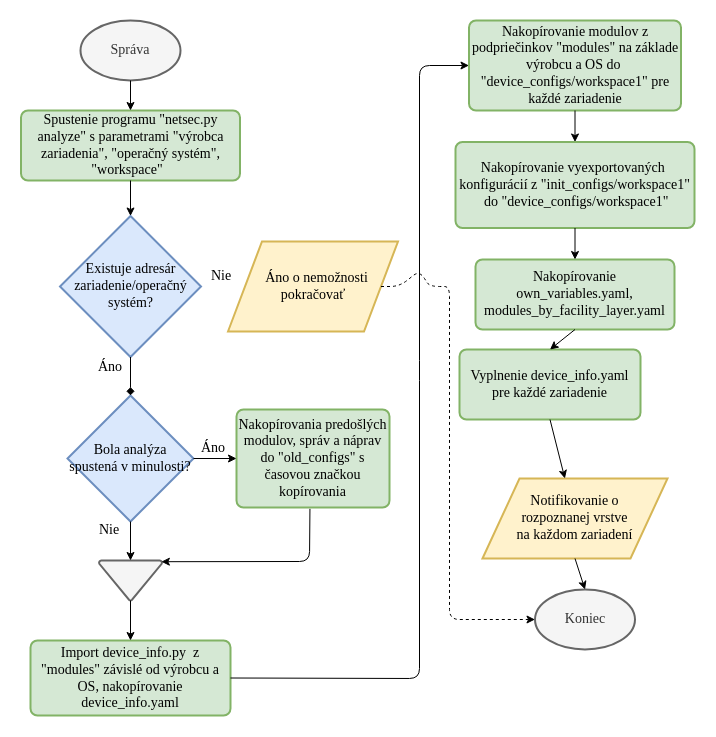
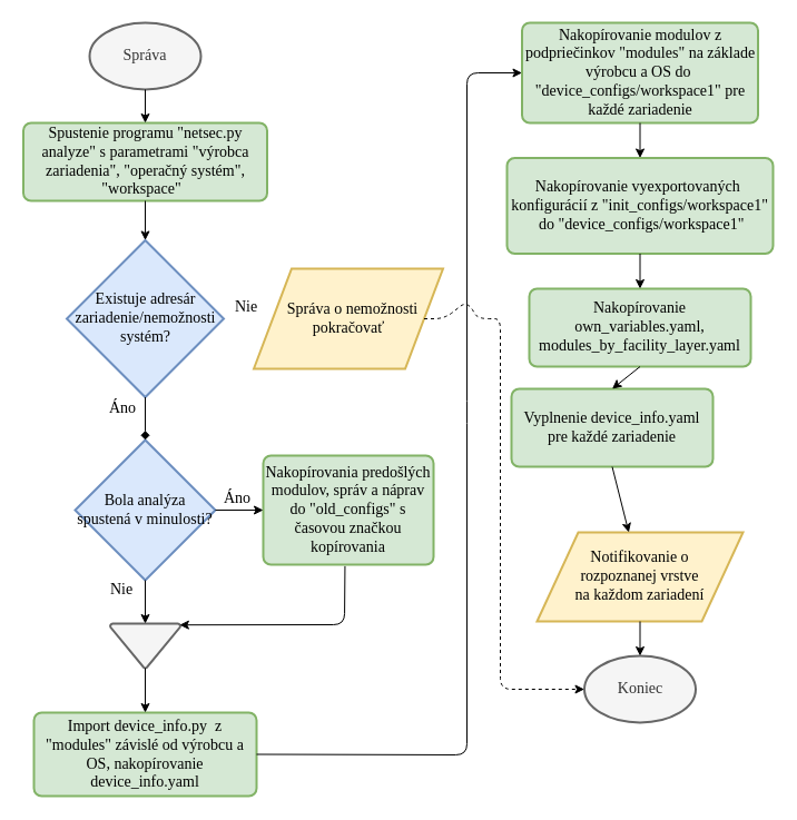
- <mxCell id="10" value="Existuje adresár zariadenie/operačný systém?" style="strokeWidth=2;html=1;shape=mxgraph.flowchart.decision;whiteSpace=wrap;fontFamily=Vafle VUT;fillColor=#dae8fc;strokeColor=#6c8ebf;fontSize=14;" parent="1" vertex="1"><mxGeometry x="59.5" y="215.5" width="141" height="141" as="geometry" /></mxCell>
+ <mxCell id="10" value="Existuje adresár zariadenie/nemožnosti systém?" style="strokeWidth=2;html=1;shape=mxgraph.flowchart.decision;whiteSpace=wrap;fontFamily=Vafle VUT;fillColor=#dae8fc;strokeColor=#6c8ebf;fontSize=14;" parent="1" vertex="1"><mxGeometry x="59.5" y="215.5" width="141" height="141" as="geometry" /></mxCell>
- <mxCell id="29" value="&lt;font face=&quot;Vafle VUT&quot; style=&quot;font-size: 14px&quot;&gt;&amp;nbsp; Áno o nemožnosti pokračovať&lt;/font&gt;" style="shape=parallelogram;perimeter=parallelogramPerimeter;whiteSpace=wrap;html=1;fillColor=#fff2cc;strokeColor=#d6b656;strokeWidth=2;fontFamily=Vafle VUT;fontSize=14;" parent="1" vertex="1"><mxGeometry x="227.5" y="241" width="170" height="90" as="geometry" /></mxCell>
+ <mxCell id="29" value="&lt;font face=&quot;Vafle VUT&quot; style=&quot;font-size: 14px&quot;&gt;&amp;nbsp; Správa o nemožnosti pokračovať&lt;/font&gt;" style="shape=parallelogram;perimeter=parallelogramPerimeter;whiteSpace=wrap;html=1;fillColor=#fff2cc;strokeColor=#d6b656;strokeWidth=2;fontFamily=Vafle VUT;fontSize=14;" parent="1" vertex="1"><mxGeometry x="227.5" y="241" width="170" height="90" as="geometry" /></mxCell>
- <mxCell id="15" value="Koniec" style="strokeWidth=2;html=1;shape=mxgraph.flowchart.start_1;whiteSpace=wrap;fontFamily=Vafle VUT;fillColor=#f5f5f5;strokeColor=#666666;fontColor=#333333;fontSize=14;" parent="1" vertex="1"><mxGeometry x="534.5" y="589" width="100" height="60" as="geometry" /></mxCell>
+ <mxCell id="15" value="Koniec" style="strokeWidth=2;html=1;shape=mxgraph.flowchart.start_1;whiteSpace=wrap;fontFamily=Vafle VUT;fillColor=#f5f5f5;strokeColor=#666666;fontColor=#333333;fontSize=14;" parent="1" vertex="1"><mxGeometry x="524.5" y="589" width="100" height="60" as="geometry" /></mxCell>
